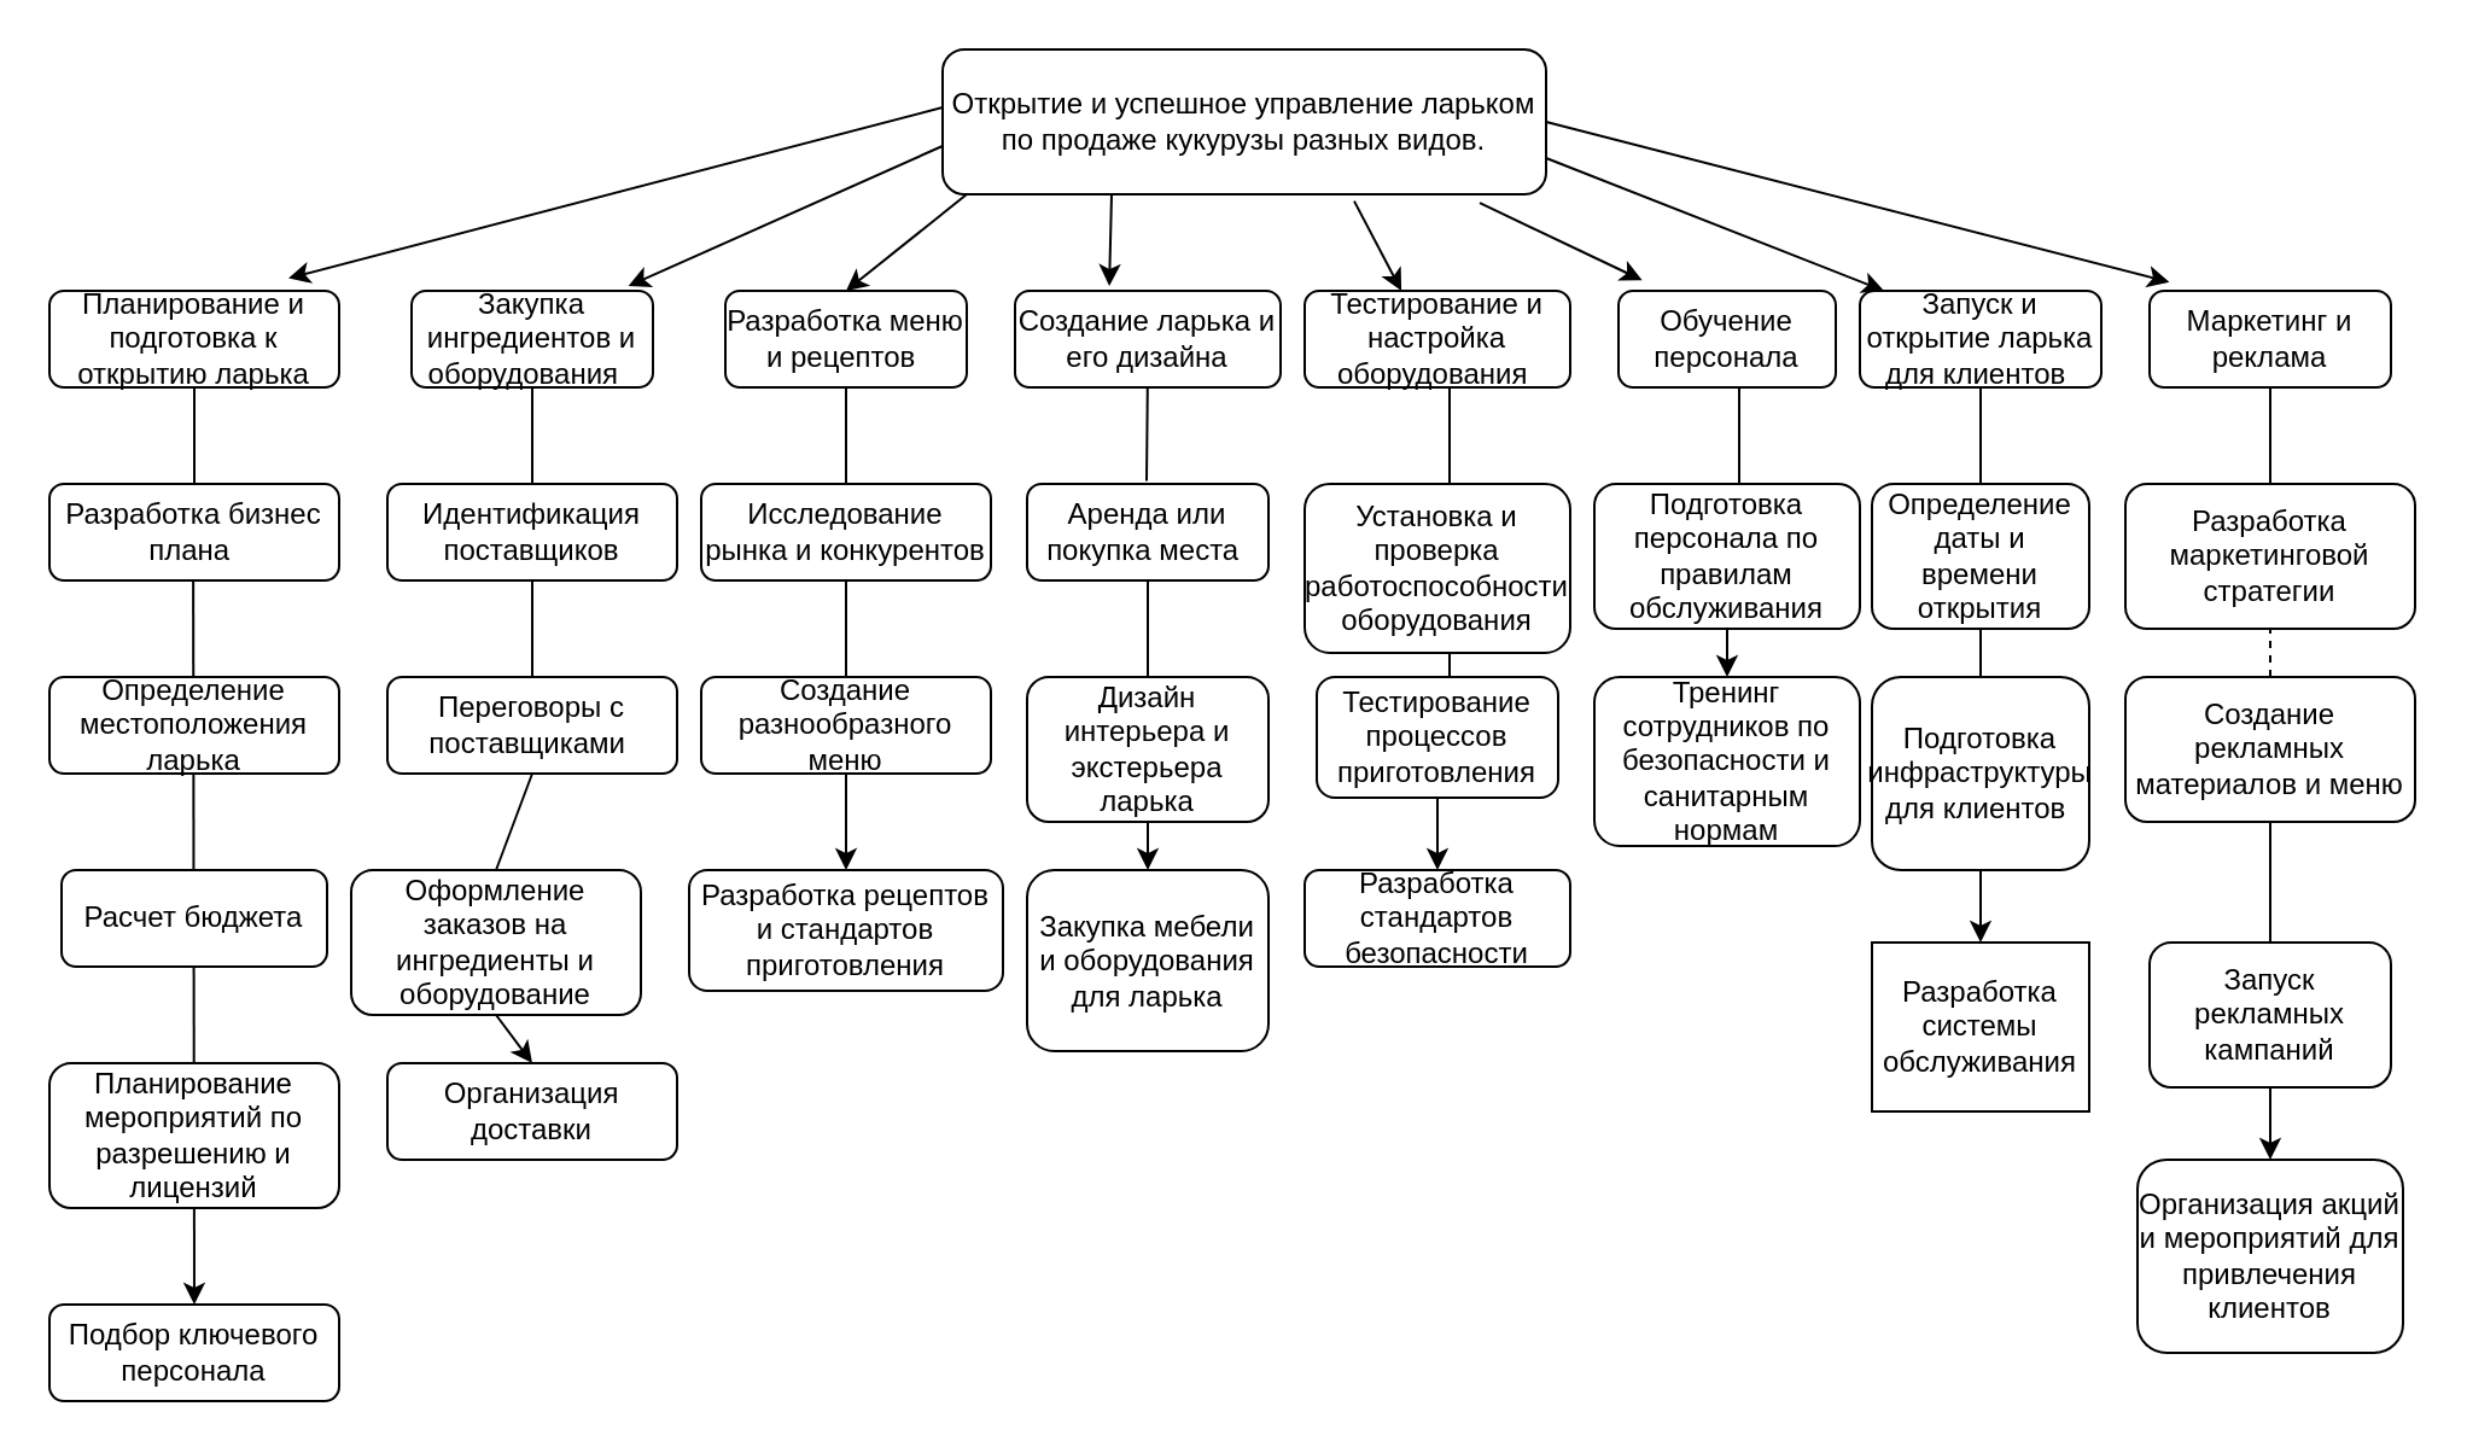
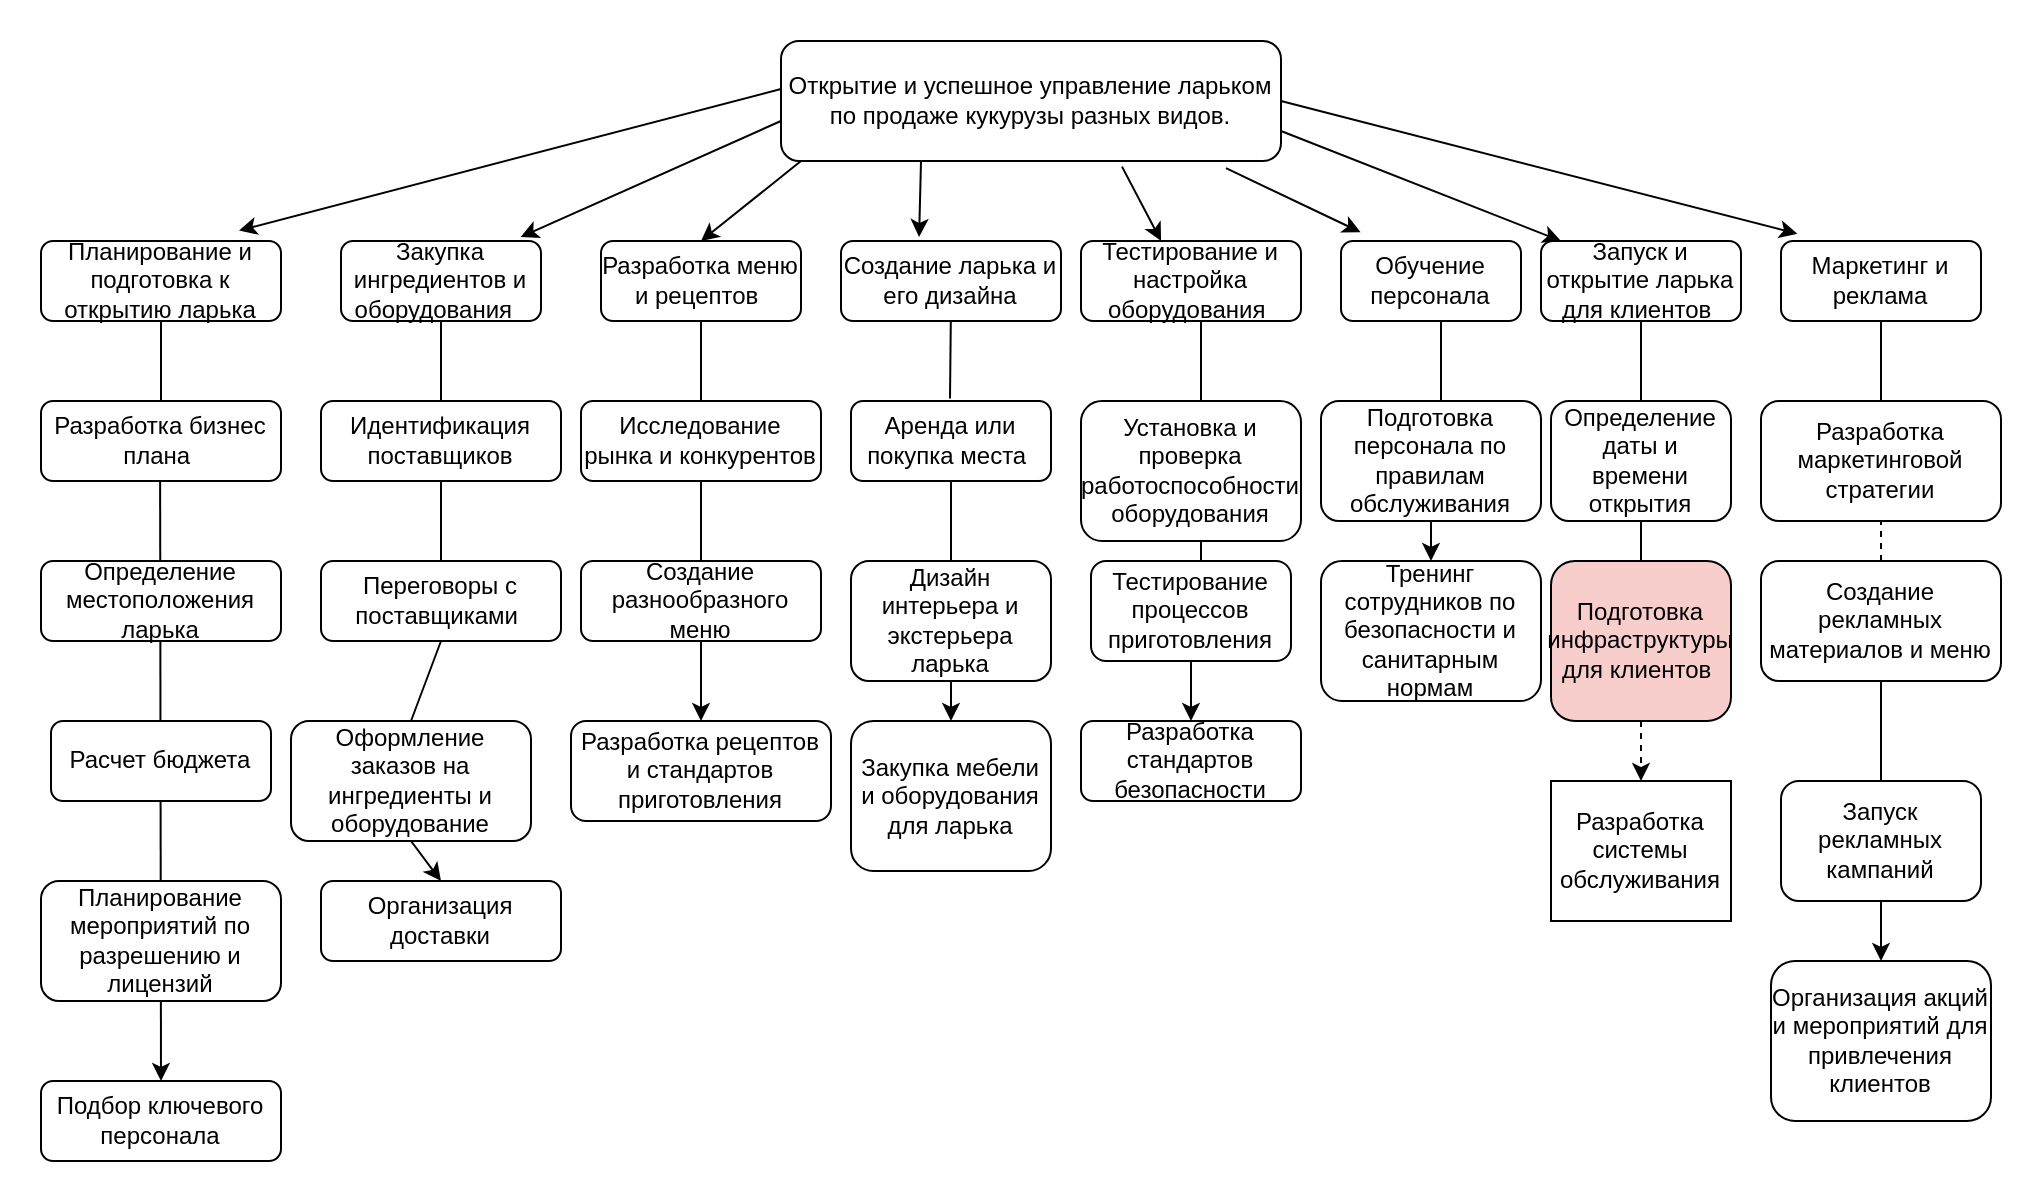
- <mxCell id="41" value="Подготовка инфраструктуры для клиентов&amp;nbsp;" style="rounded=1;whiteSpace=wrap;html=1;" vertex="1" parent="1"><mxGeometry x="775" y="280" width="90" height="80" as="geometry" /></mxCell>
+ <mxCell id="41" value="Подготовка инфраструктуры для клиентов&amp;nbsp;" style="rounded=1;whiteSpace=wrap;html=1;fillColor=#f8cecc;" vertex="1" parent="1"><mxGeometry x="775" y="280" width="90" height="80" as="geometry" /></mxCell>
- <mxCell id="65" value="" style="endArrow=classic;html=1;rounded=0;exitX=0.5;exitY=1;exitDx=0;exitDy=0;entryX=0.5;entryY=0;entryDx=0;entryDy=0;" edge="1" parent="1" source="41" target="42"><mxGeometry width="50" height="50" relative="1" as="geometry"><mxPoint x="800" y="470" as="sourcePoint" /><mxPoint x="850" y="420" as="targetPoint" /></mxGeometry></mxCell>
+ <mxCell id="65" value="" style="endArrow=classic;html=1;rounded=0;exitX=0.5;exitY=1;exitDx=0;exitDy=0;entryX=0.5;entryY=0;entryDx=0;entryDy=0;dashed=1;" edge="1" parent="1" source="41" target="42"><mxGeometry width="50" height="50" relative="1" as="geometry"><mxPoint x="800" y="470" as="sourcePoint" /><mxPoint x="850" y="420" as="targetPoint" /></mxGeometry></mxCell>
